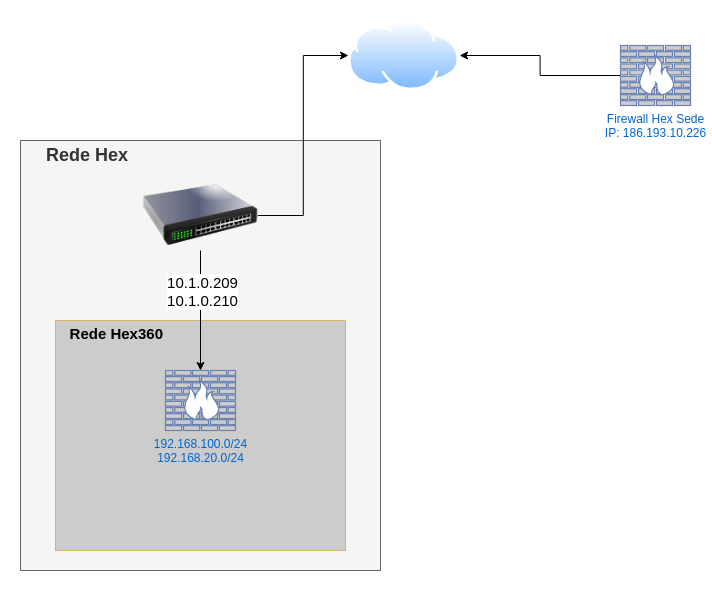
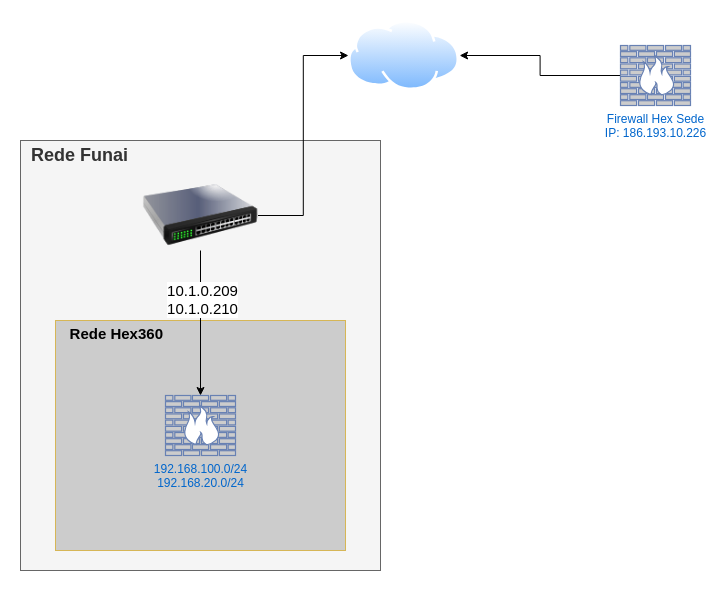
- <mxCell id="2" value="&lt;h2&gt;Rede Hex&lt;/h2&gt;" style="rounded=0;whiteSpace=wrap;html=1;fillColor=#f5f5f5;fontColor=#333333;strokeColor=#666666;labelPosition=left;verticalLabelPosition=top;align=right;verticalAlign=bottom;spacingBottom=-44;spacingRight=-110;spacingLeft=0;" vertex="1" parent="1"><mxGeometry x="20" y="140" width="360" height="430" as="geometry" /></mxCell>
+ <mxCell id="2" value="&lt;h2&gt;Rede Funai&lt;/h2&gt;" style="rounded=0;whiteSpace=wrap;html=1;fillColor=#f5f5f5;fontColor=#333333;strokeColor=#666666;labelPosition=left;verticalLabelPosition=top;align=right;verticalAlign=bottom;spacingBottom=-44;spacingRight=-110;spacingLeft=0;" vertex="1" parent="1"><mxGeometry x="20" y="140" width="360" height="430" as="geometry" /></mxCell>
- <mxCell id="11" value="192.168.100.0/24&lt;br&gt;192.168.20.0/24" style="fontColor=#0066CC;verticalAlign=top;verticalLabelPosition=bottom;labelPosition=center;align=center;html=1;outlineConnect=0;fillColor=#CCCCCC;strokeColor=#6881B3;gradientColor=none;gradientDirection=north;strokeWidth=2;shape=mxgraph.networks.firewall;" vertex="1" parent="1"><mxGeometry x="165" y="370" width="70" height="60" as="geometry" /></mxCell>
+ <mxCell id="11" value="192.168.100.0/24&lt;br&gt;192.168.20.0/24" style="fontColor=#0066CC;verticalAlign=top;verticalLabelPosition=bottom;labelPosition=center;align=center;html=1;outlineConnect=0;fillColor=#CCCCCC;strokeColor=#6881B3;gradientColor=none;gradientDirection=north;strokeWidth=2;shape=mxgraph.networks.firewall;" vertex="1" parent="1"><mxGeometry x="165" y="395" width="70" height="60" as="geometry" /></mxCell>
